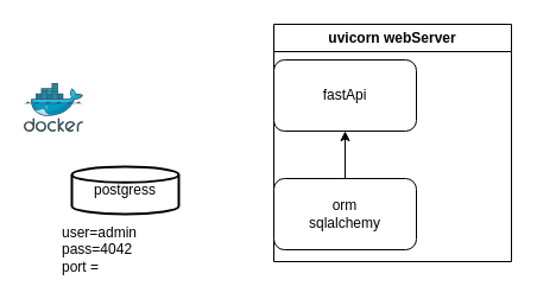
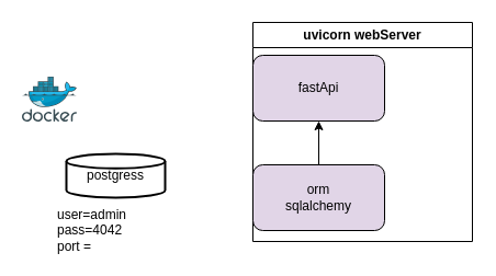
- <mxCell id="7" value="fastApi" style="rounded=1;whiteSpace=wrap;html=1;" vertex="1" parent="6"><mxGeometry y="30" width="120" height="60" as="geometry" /></mxCell>
+ <mxCell id="7" value="fastApi" style="rounded=1;whiteSpace=wrap;html=1;fillColor=#e1d5e7;" vertex="1" parent="6"><mxGeometry y="30" width="120" height="60" as="geometry" /></mxCell>
- <mxCell id="8" value="orm&lt;br&gt;sqlalchemy" style="rounded=1;whiteSpace=wrap;html=1;" vertex="1" parent="6"><mxGeometry y="130" width="120" height="60" as="geometry" /></mxCell>
+ <mxCell id="8" value="orm&lt;br&gt;sqlalchemy" style="rounded=1;whiteSpace=wrap;html=1;fillColor=#e1d5e7;" vertex="1" parent="6"><mxGeometry y="130" width="120" height="60" as="geometry" /></mxCell>
